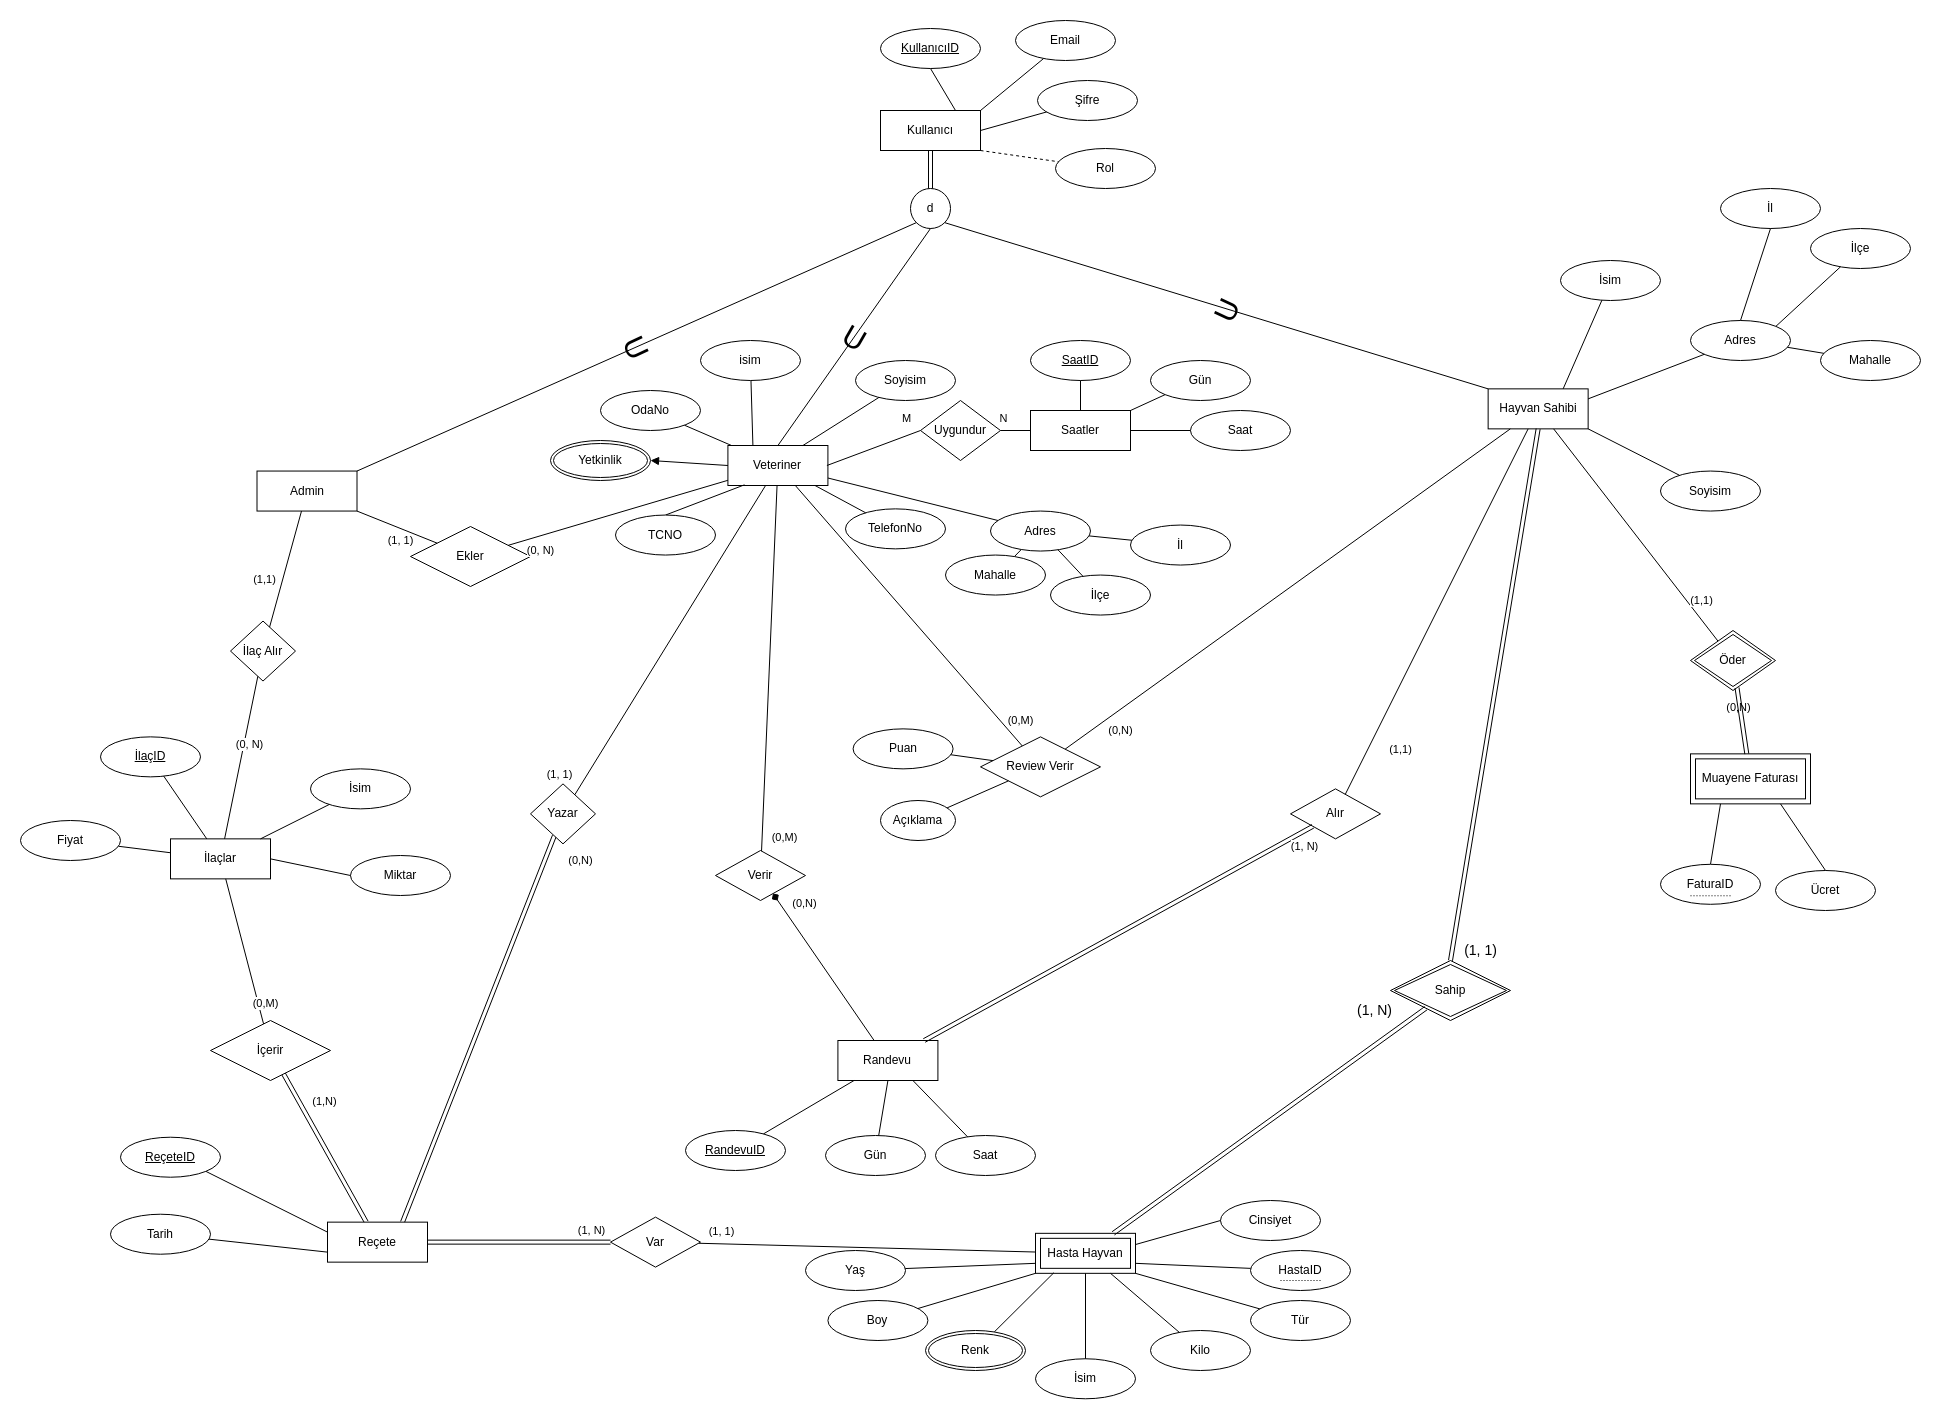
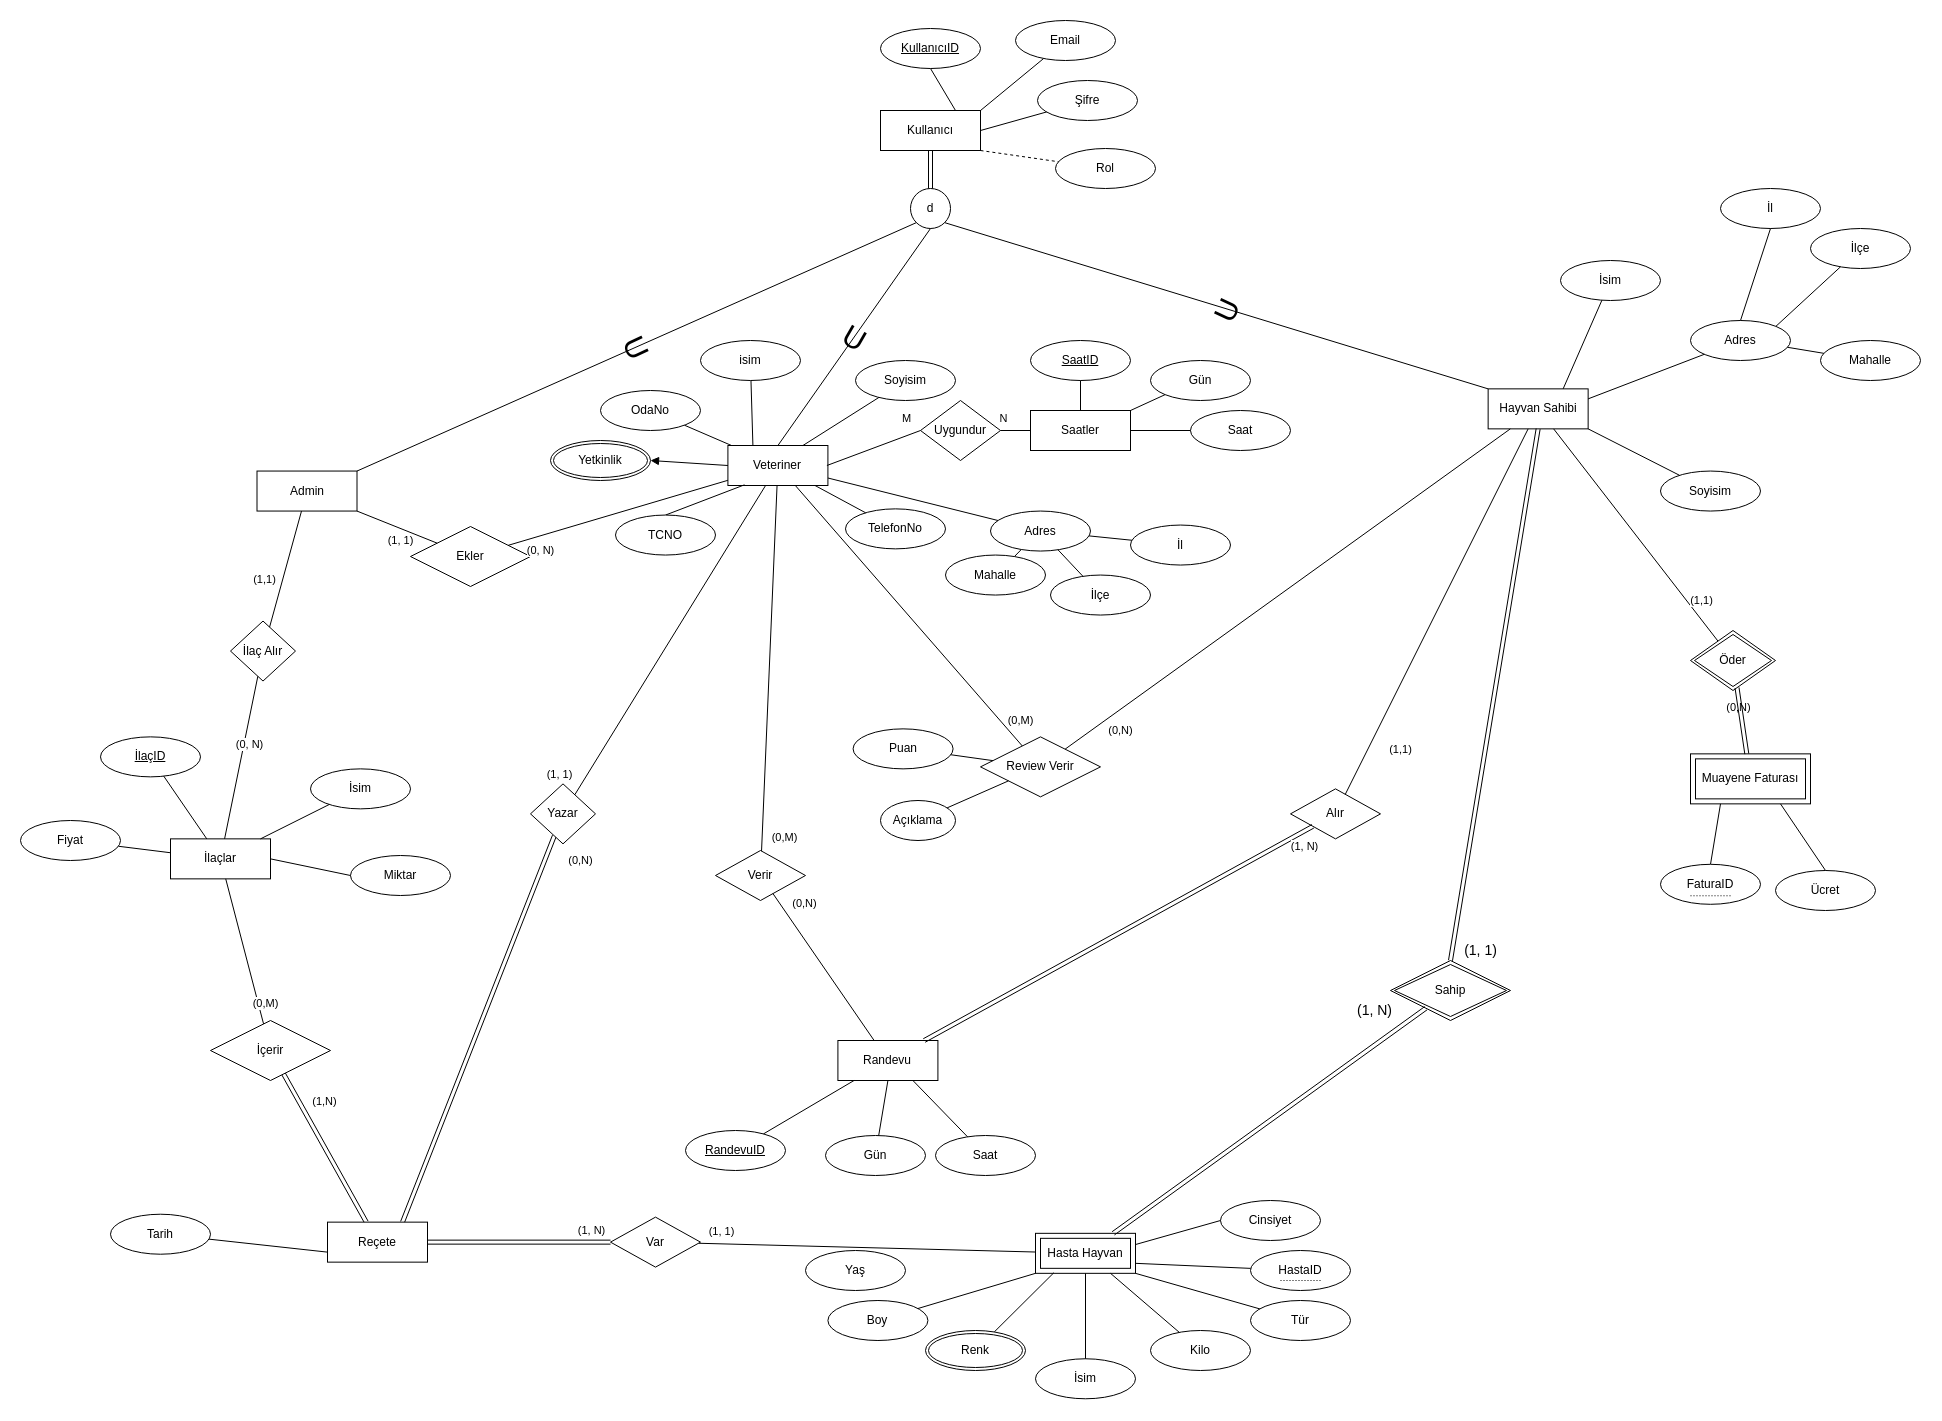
- <mxCell id="66" value="(0,N)" style="endArrow=diamond;html=1;rounded=0;" parent="1" source="5" target="64" edge="1"><mxGeometry x="0.716" y="-19" relative="1" as="geometry"><mxPoint x="768" y="1340" as="sourcePoint" /><mxPoint x="762" y="1290" as="targetPoint" /><mxPoint x="1" as="offset" /></mxGeometry></mxCell>
+ <mxCell id="66" value="(0,N)" style="endArrow=none;html=1;rounded=0;" parent="1" source="5" target="64" edge="1"><mxGeometry x="0.716" y="-19" relative="1" as="geometry"><mxPoint x="768" y="1340" as="sourcePoint" /><mxPoint x="762" y="1290" as="targetPoint" /><mxPoint x="1" as="offset" /></mxGeometry></mxCell>
- <mxCell id="139" value="ReçeteID" style="ellipse;whiteSpace=wrap;html=1;align=center;fontStyle=4;" parent="1" vertex="1"><mxGeometry x="120" y="1136.72" width="100" height="40" as="geometry" /></mxCell>
- <mxCell id="37" value="" style="endArrow=none;html=1;rounded=0;exitX=0;exitY=0.25;exitDx=0;exitDy=0;entryX=1;entryY=1;entryDx=0;entryDy=0;" parent="1" source="138" target="139" edge="1"><mxGeometry relative="1" as="geometry"><mxPoint x="341.905" y="1241.72" as="sourcePoint" /><mxPoint x="211.019" y="1172.406" as="targetPoint" /></mxGeometry></mxCell>
- <mxCell id="50" value="" style="endArrow=none;html=1;rounded=0;entryX=0;entryY=0.75;entryDx=0;entryDy=0;" parent="1" source="45" target="6" edge="1"><mxGeometry relative="1" as="geometry"><mxPoint x="1325" y="822.83" as="sourcePoint" /><mxPoint x="1485" y="822.83" as="targetPoint" /></mxGeometry></mxCell>
